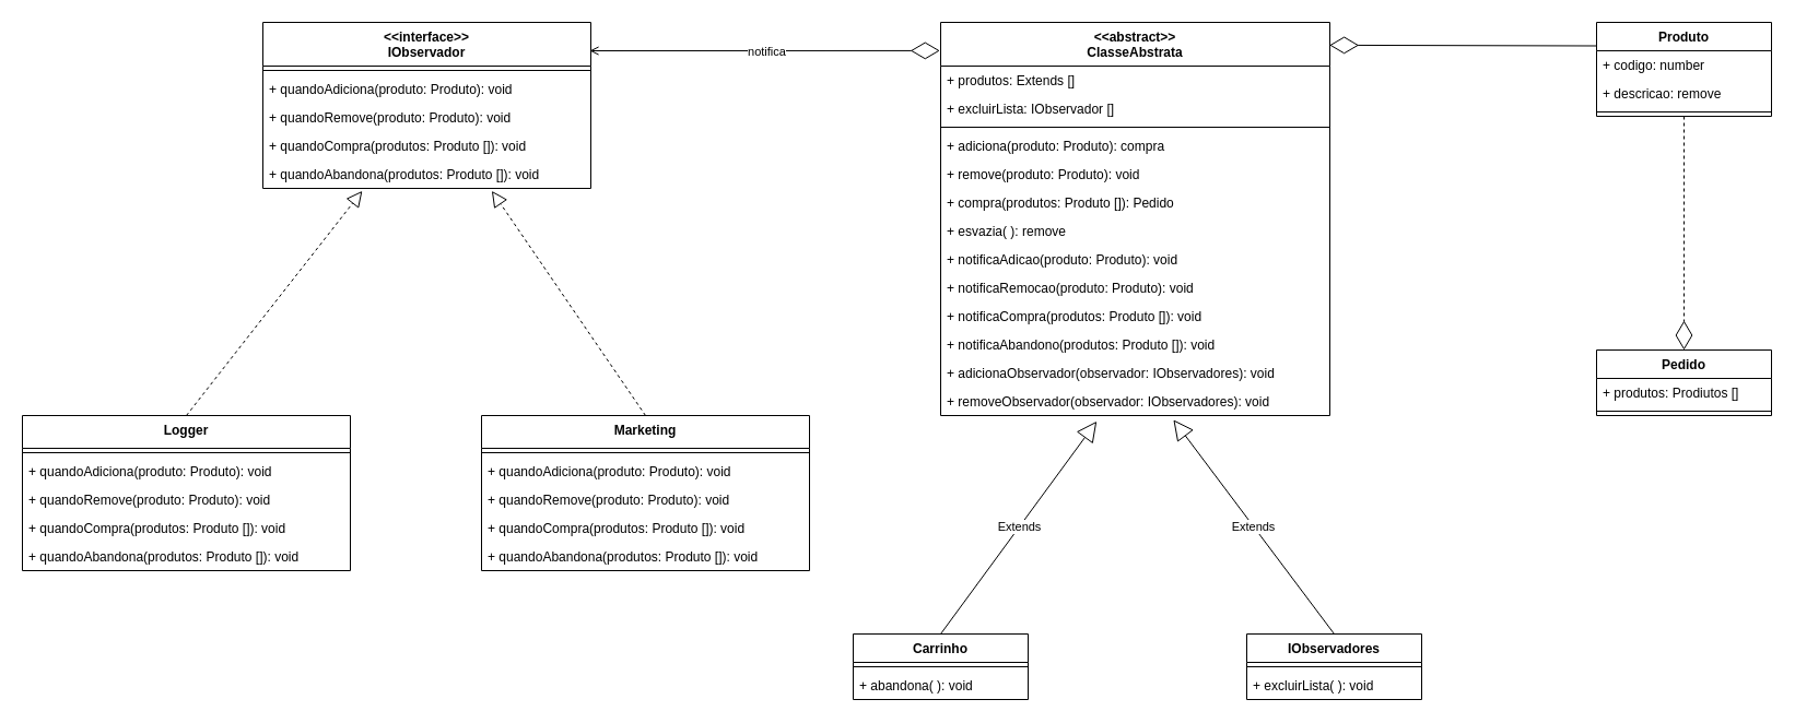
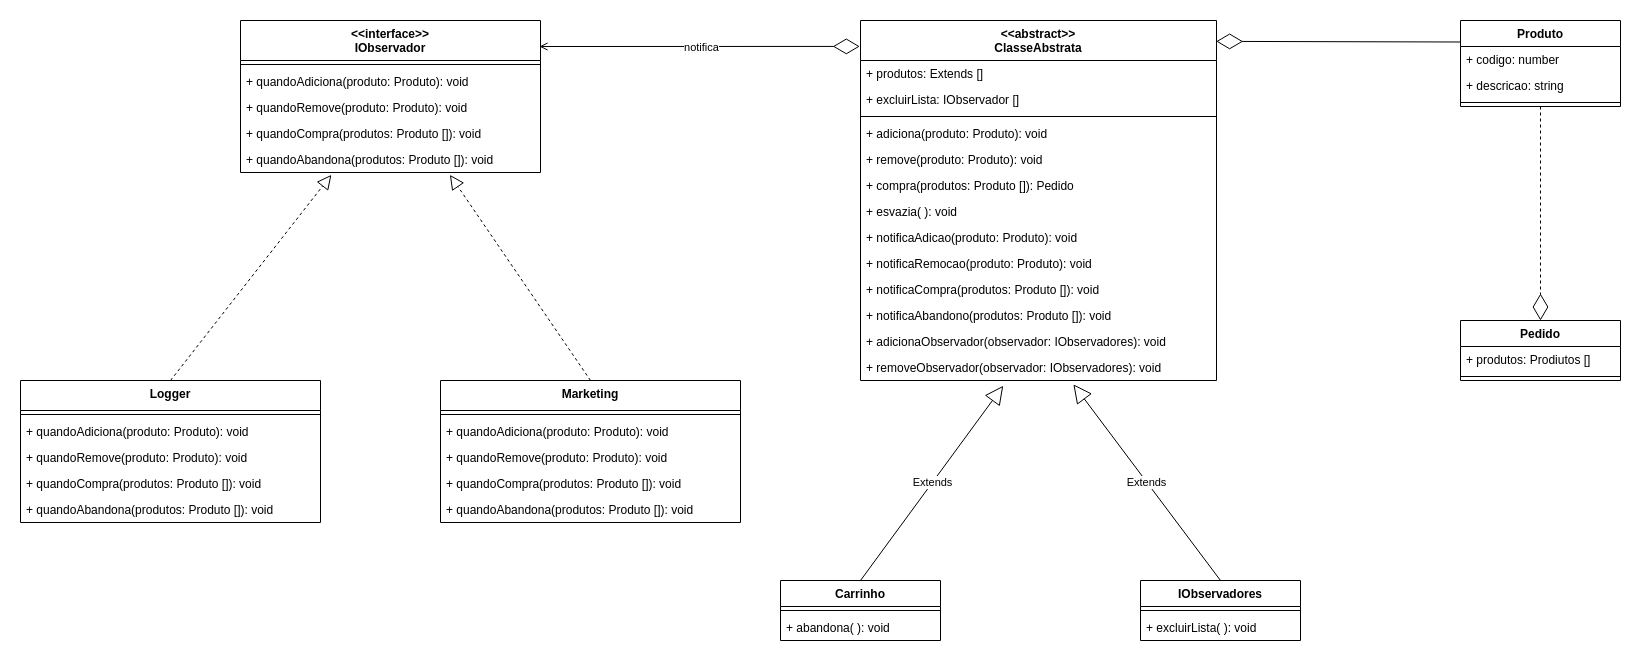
- <mxCell id="4" value="+ descricao: remove" style="text;strokeColor=none;fillColor=none;align=left;verticalAlign=top;spacingLeft=4;spacingRight=4;overflow=hidden;rotatable=0;points=[[0,0.5],[1,0.5]];portConstraint=eastwest;" parent="2" vertex="1"><mxGeometry y="52" width="160" height="26" as="geometry" /></mxCell>
+ <mxCell id="4" value="+ descricao: string" style="text;strokeColor=none;fillColor=none;align=left;verticalAlign=top;spacingLeft=4;spacingRight=4;overflow=hidden;rotatable=0;points=[[0,0.5],[1,0.5]];portConstraint=eastwest;" parent="2" vertex="1"><mxGeometry y="52" width="160" height="26" as="geometry" /></mxCell>
- <mxCell id="10" value="+ adiciona(produto: Produto): compra" style="text;strokeColor=none;fillColor=none;align=left;verticalAlign=top;spacingLeft=4;spacingRight=4;overflow=hidden;rotatable=0;points=[[0,0.5],[1,0.5]];portConstraint=eastwest;" parent="6" vertex="1"><mxGeometry y="100" width="356" height="26" as="geometry" /></mxCell>
+ <mxCell id="10" value="+ adiciona(produto: Produto): void" style="text;strokeColor=none;fillColor=none;align=left;verticalAlign=top;spacingLeft=4;spacingRight=4;overflow=hidden;rotatable=0;points=[[0,0.5],[1,0.5]];portConstraint=eastwest;" parent="6" vertex="1"><mxGeometry y="100" width="356" height="26" as="geometry" /></mxCell>
- <mxCell id="13" value="+ esvazia( ): remove" style="text;strokeColor=none;fillColor=none;align=left;verticalAlign=top;spacingLeft=4;spacingRight=4;overflow=hidden;rotatable=0;points=[[0,0.5],[1,0.5]];portConstraint=eastwest;" parent="6" vertex="1"><mxGeometry y="178" width="356" height="26" as="geometry" /></mxCell>
+ <mxCell id="13" value="+ esvazia( ): void" style="text;strokeColor=none;fillColor=none;align=left;verticalAlign=top;spacingLeft=4;spacingRight=4;overflow=hidden;rotatable=0;points=[[0,0.5],[1,0.5]];portConstraint=eastwest;" parent="6" vertex="1"><mxGeometry y="178" width="356" height="26" as="geometry" /></mxCell>
